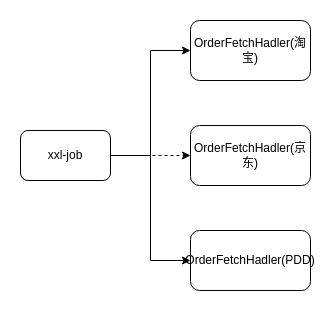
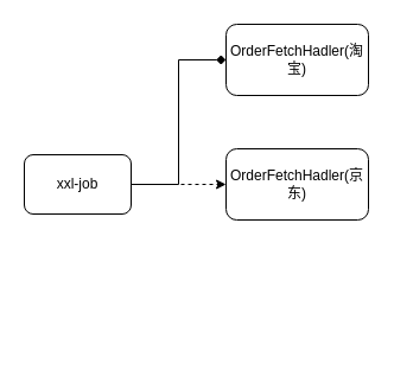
- <mxCell id="2" style="edgeStyle=orthogonalEdgeStyle;rounded=0;orthogonalLoop=1;jettySize=auto;html=1;exitX=1;exitY=0.5;exitDx=0;exitDy=0;entryX=0;entryY=0.5;entryDx=0;entryDy=0;" edge="1" parent="1" source="5" target="6"><mxGeometry relative="1" as="geometry" /></mxCell>
+ <mxCell id="2" style="edgeStyle=orthogonalEdgeStyle;rounded=0;orthogonalLoop=1;jettySize=auto;html=1;exitX=1;exitY=0.5;exitDx=0;exitDy=0;entryX=0;entryY=0.5;entryDx=0;entryDy=0;endArrow=diamond;" edge="1" parent="1" source="5" target="6"><mxGeometry relative="1" as="geometry" /></mxCell>
- <mxCell id="4" style="edgeStyle=orthogonalEdgeStyle;rounded=0;orthogonalLoop=1;jettySize=auto;html=1;exitX=1;exitY=0.5;exitDx=0;exitDy=0;entryX=0;entryY=0.5;entryDx=0;entryDy=0;" edge="1" parent="1" source="5" target="8"><mxGeometry relative="1" as="geometry" /></mxCell>
- <mxCell id="8" value="OrderFetchHadler(PDD)" style="rounded=1;whiteSpace=wrap;html=1;" vertex="1" parent="1"><mxGeometry x="190" y="230" width="120" height="60" as="geometry" /></mxCell>
